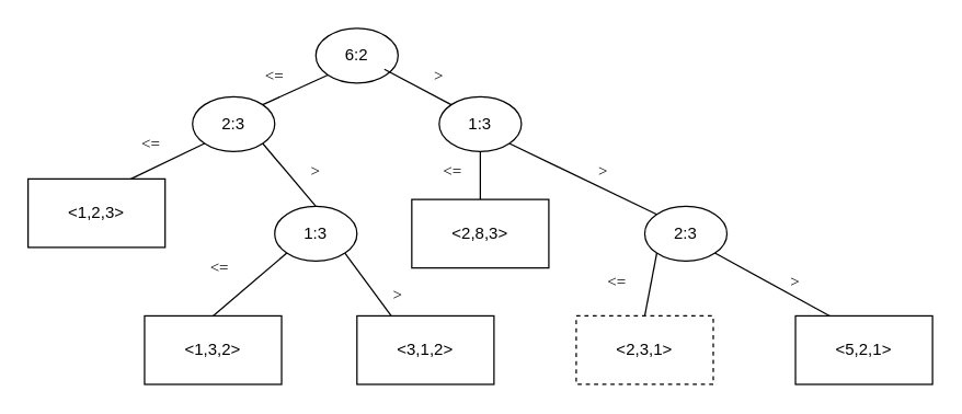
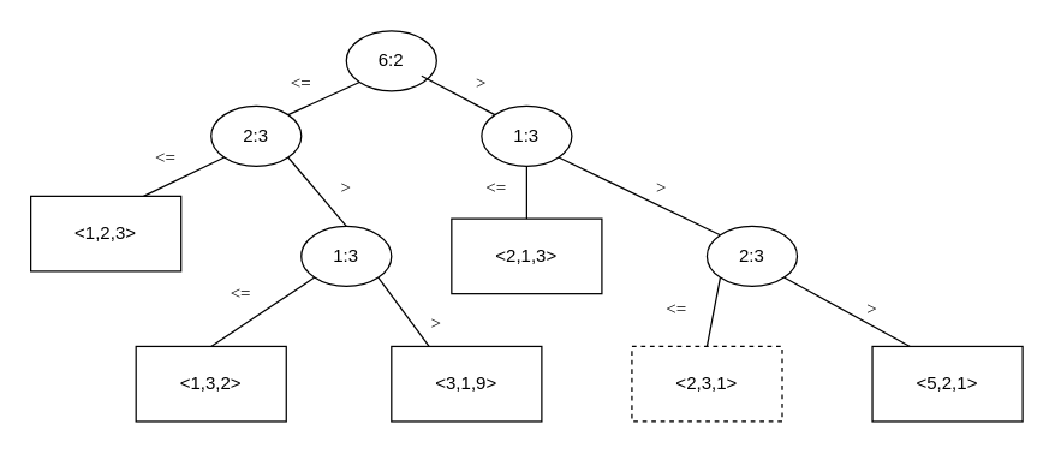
- <mxCell id="10" value="&amp;lt;2,8,3&amp;gt;" style="rounded=0;whiteSpace=wrap;html=1;" vertex="1" parent="1"><mxGeometry x="300" y="145" width="100" height="50" as="geometry" /></mxCell>
+ <mxCell id="10" value="&amp;lt;2,1,3&amp;gt;" style="rounded=0;whiteSpace=wrap;html=1;" vertex="1" parent="1"><mxGeometry x="300" y="145" width="100" height="50" as="geometry" /></mxCell>
- <mxCell id="8" value="&amp;lt;1,3,2&amp;gt;" style="rounded=0;whiteSpace=wrap;html=1;" vertex="1" parent="1"><mxGeometry x="105" y="230" width="100" height="50" as="geometry" /></mxCell>
+ <mxCell id="8" value="&amp;lt;1,3,2&amp;gt;" style="rounded=0;whiteSpace=wrap;html=1;" vertex="1" parent="1"><mxGeometry x="90" y="230" width="100" height="50" as="geometry" /></mxCell>
- <mxCell id="9" value="&amp;lt;3,1,2&amp;gt;" style="rounded=0;whiteSpace=wrap;html=1;" vertex="1" parent="1"><mxGeometry x="260" y="230" width="100" height="50" as="geometry" /></mxCell>
+ <mxCell id="9" value="&amp;lt;3,1,9&amp;gt;" style="rounded=0;whiteSpace=wrap;html=1;" vertex="1" parent="1"><mxGeometry x="260" y="230" width="100" height="50" as="geometry" /></mxCell>
